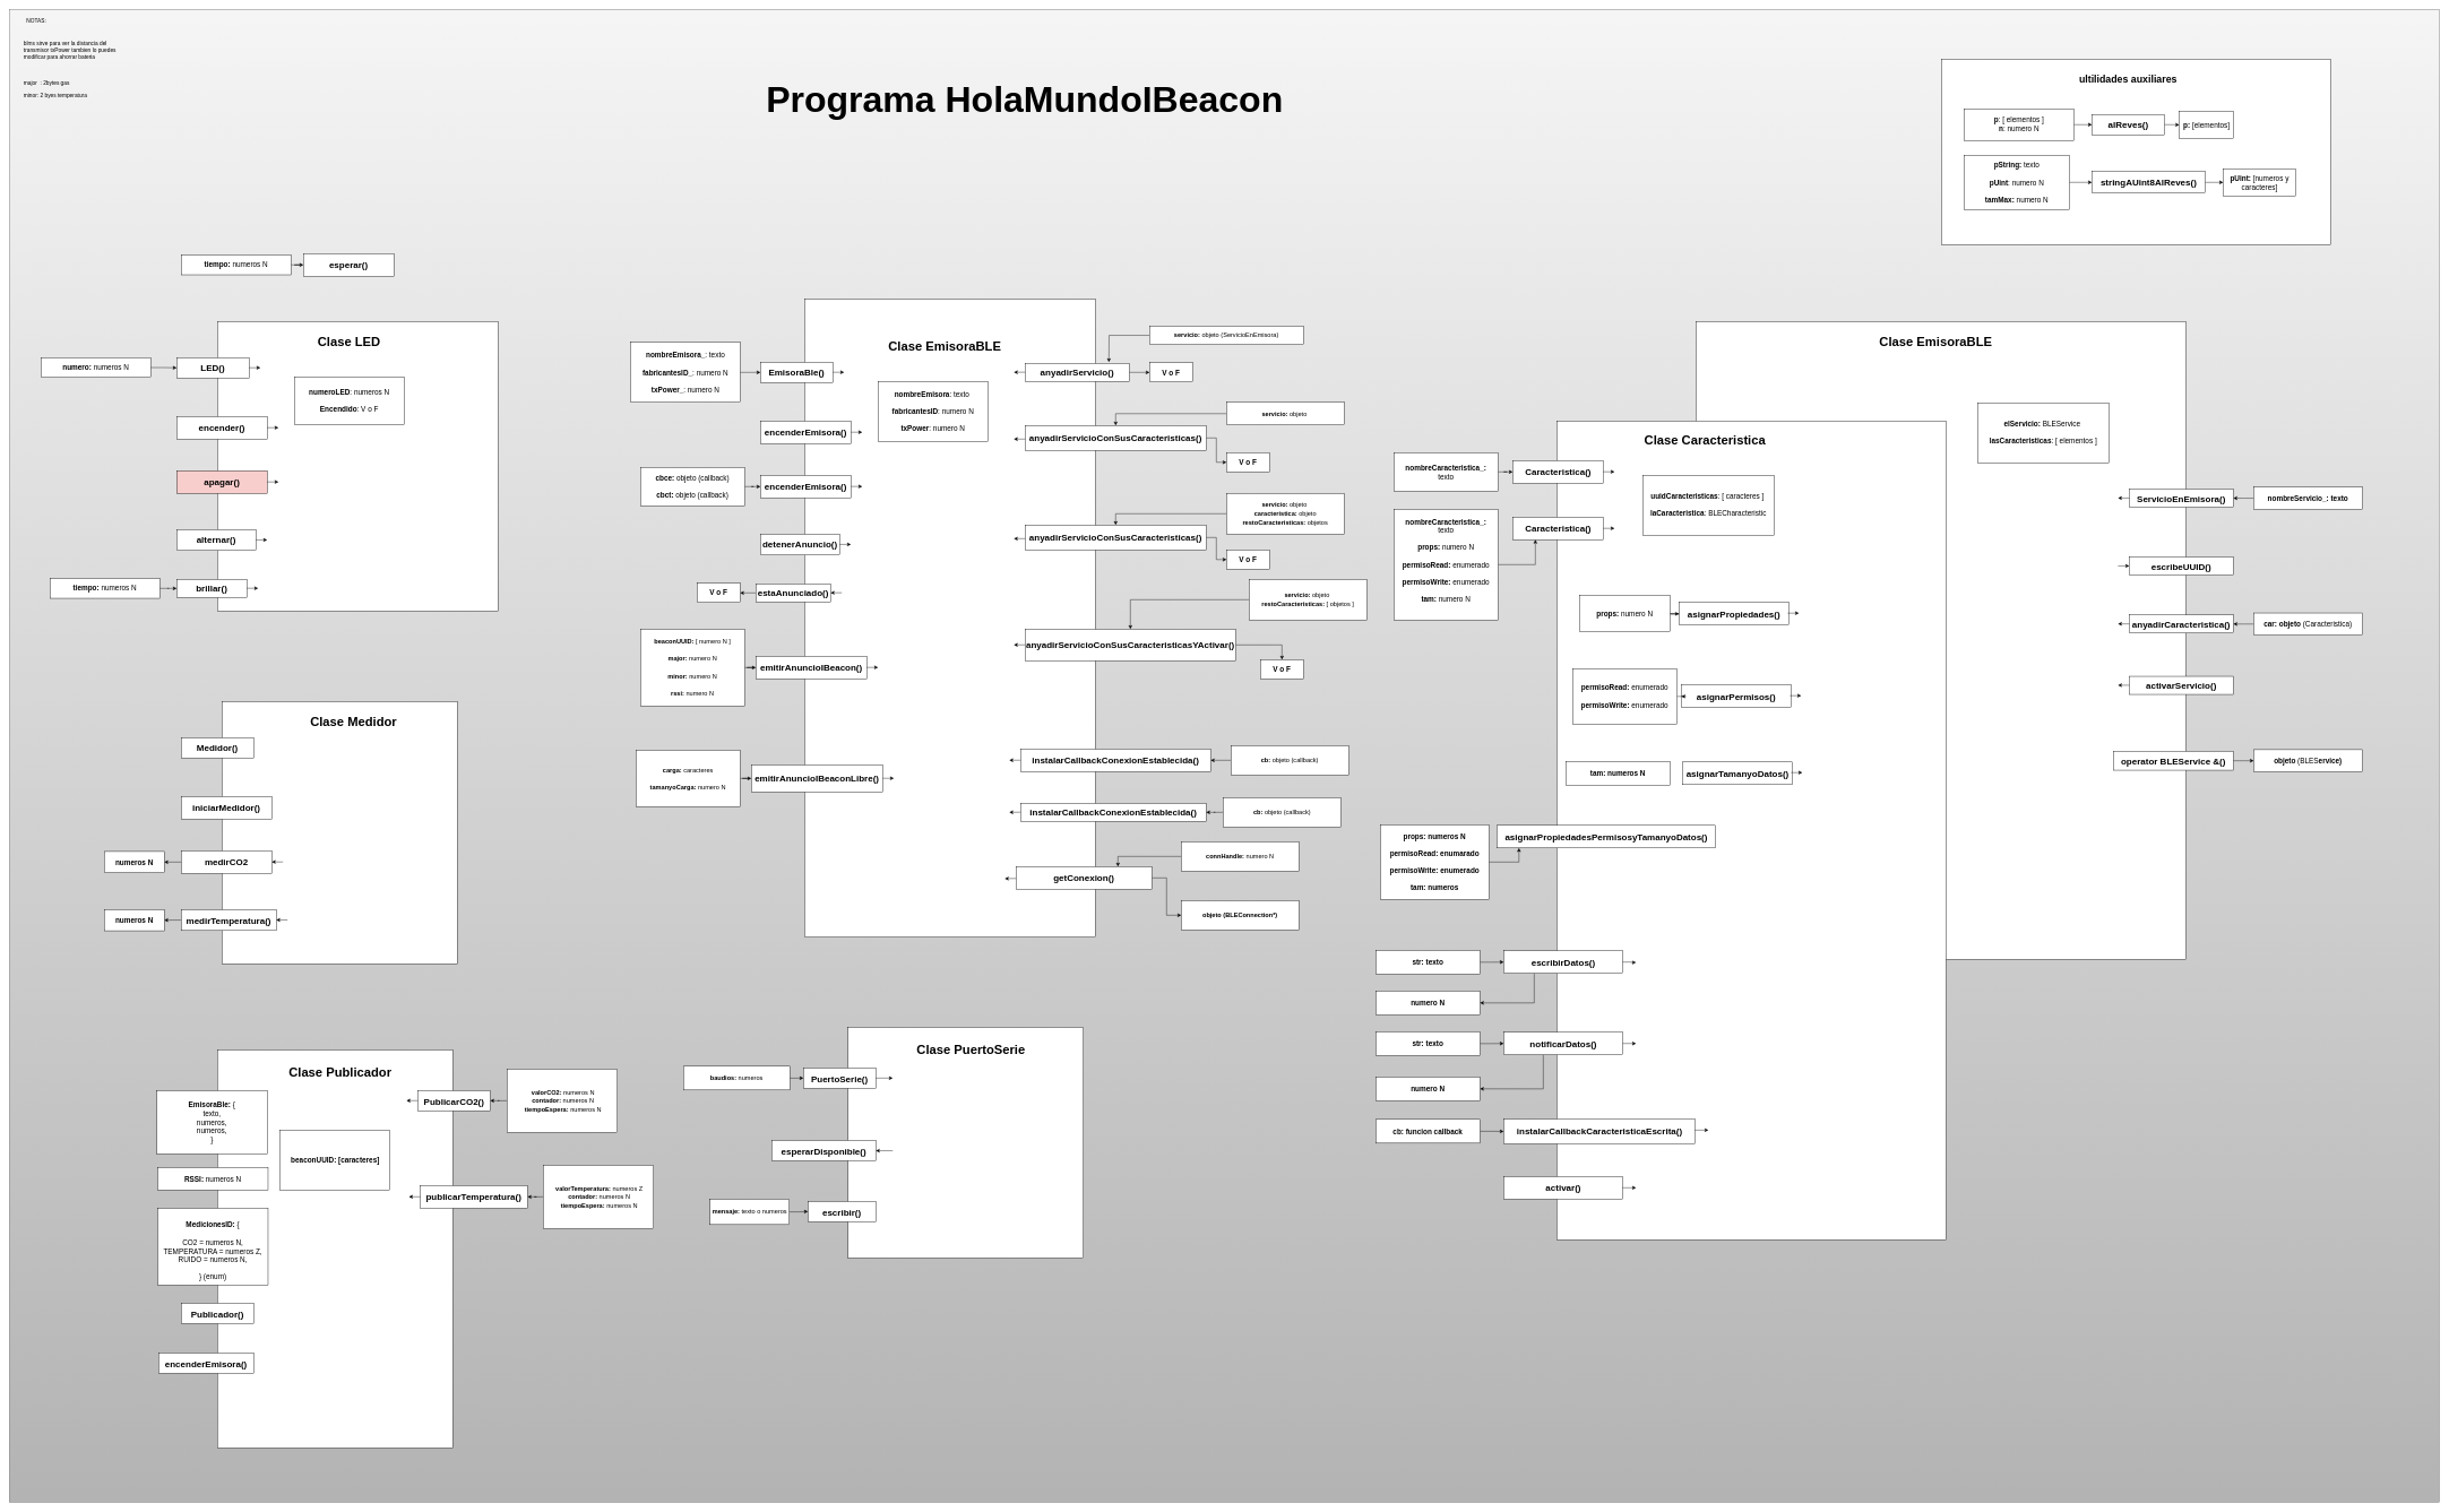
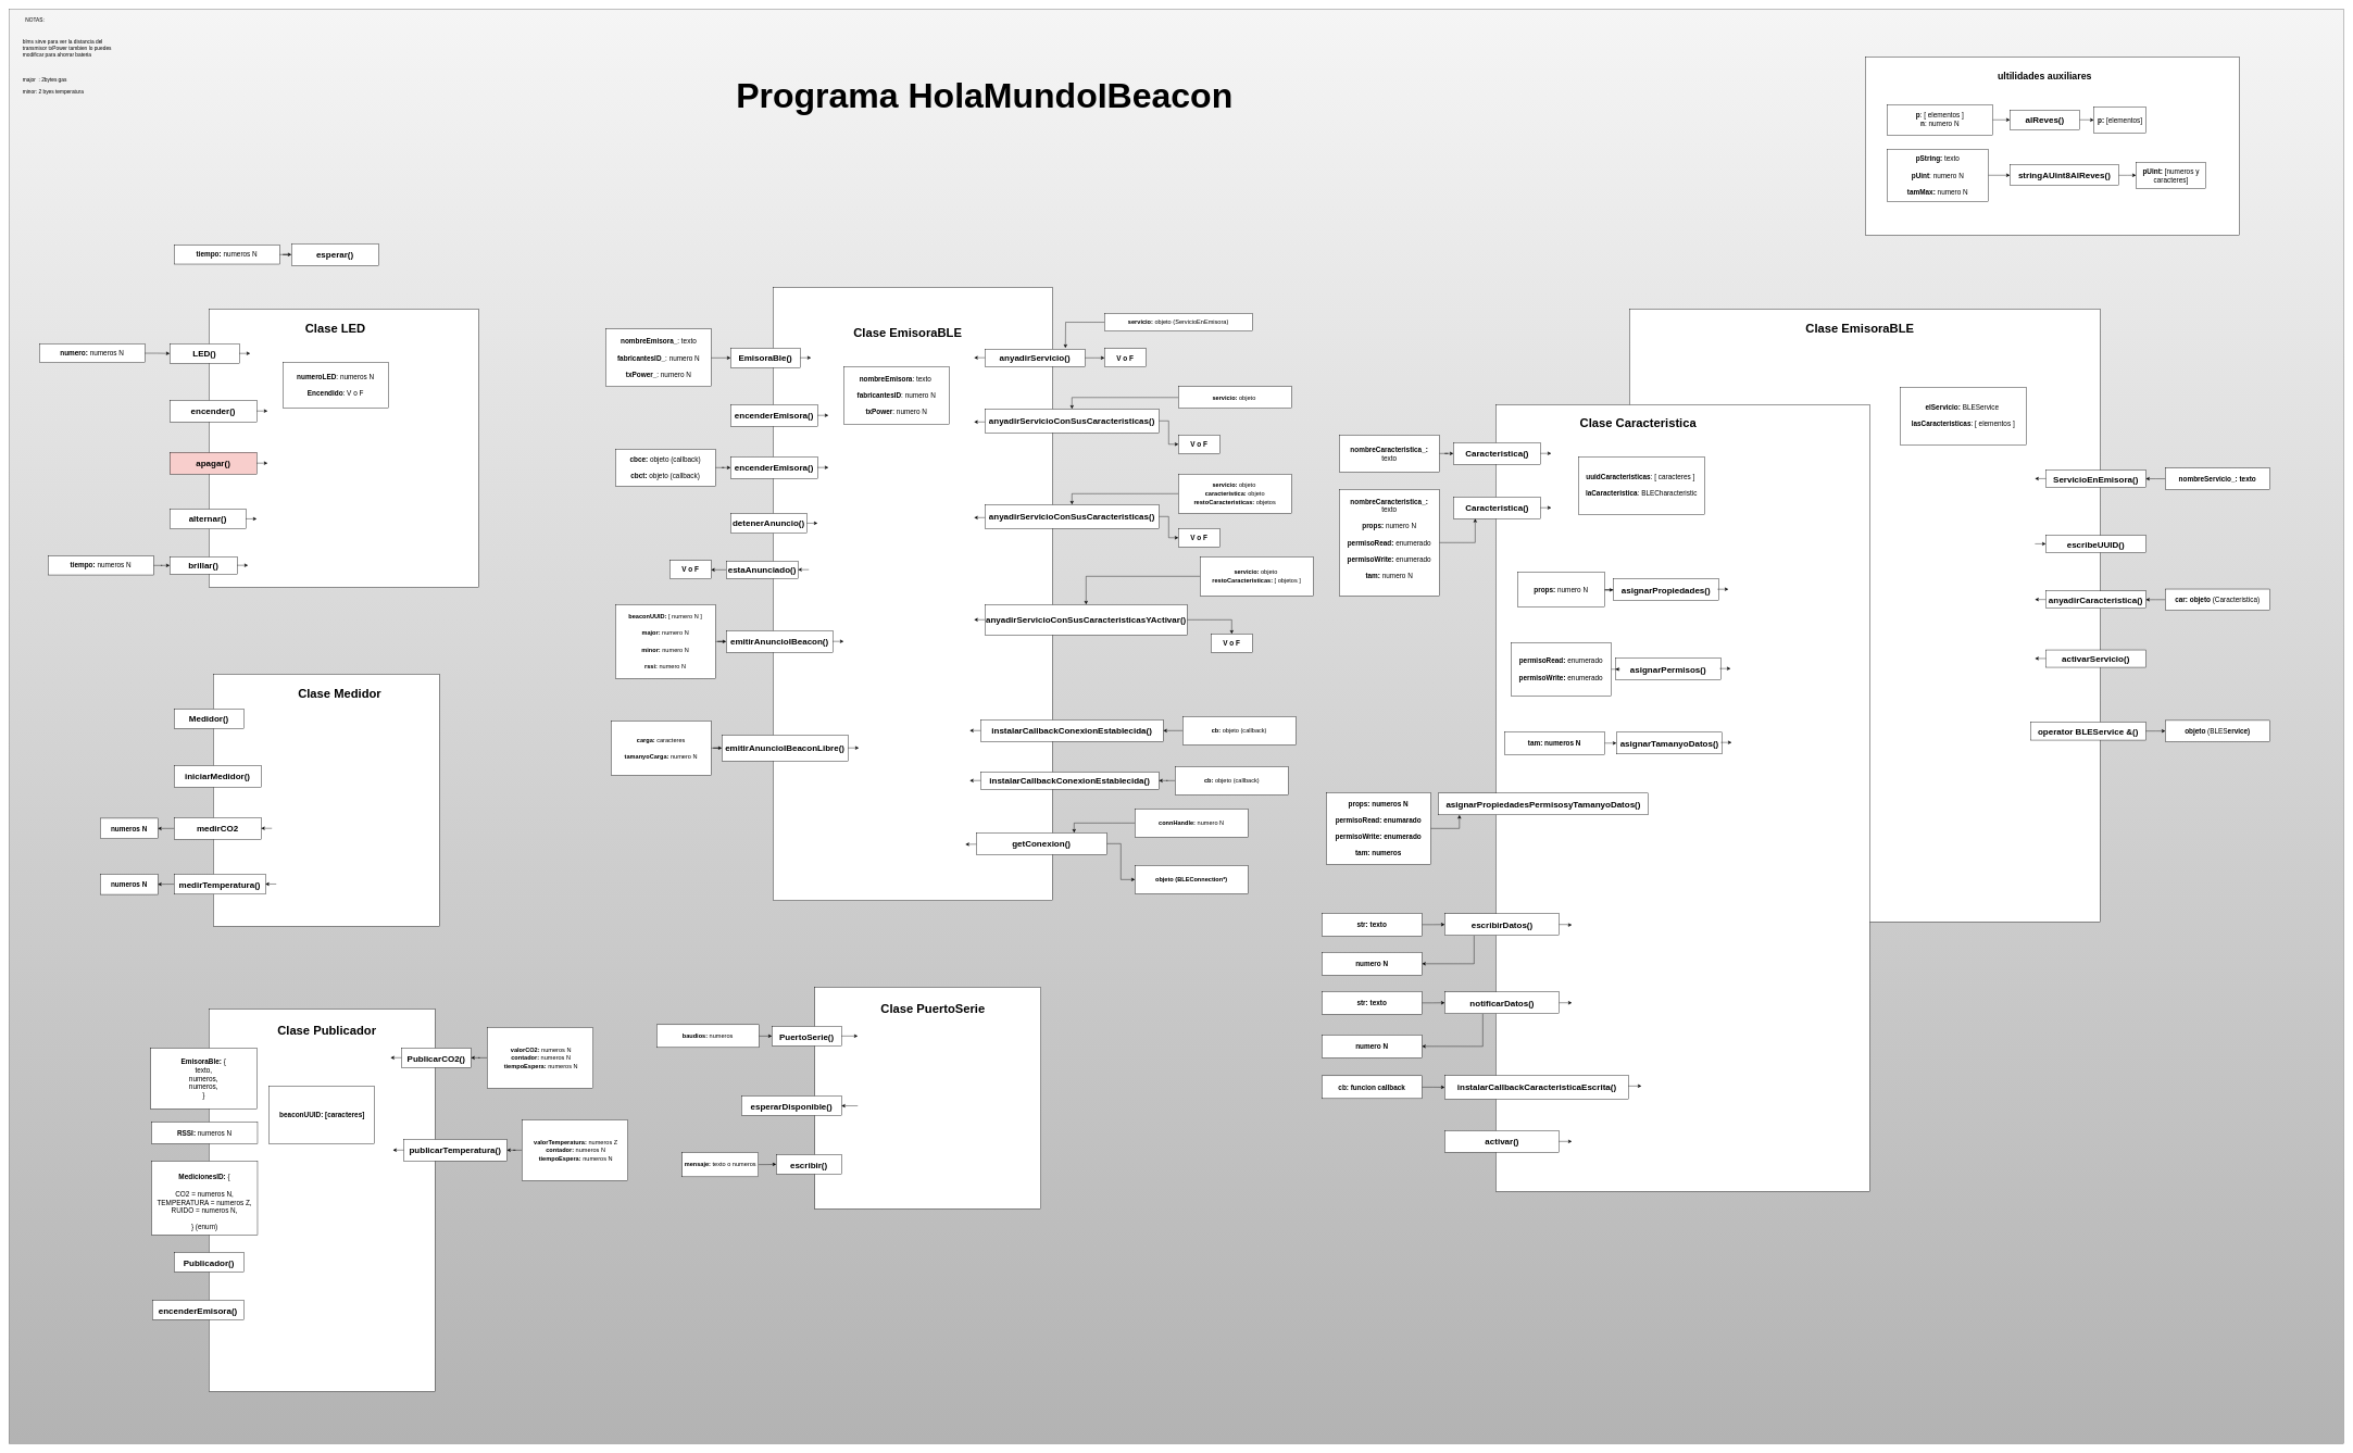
+ <mxCell id="188" style="edgeStyle=orthogonalEdgeStyle;rounded=0;orthogonalLoop=1;jettySize=auto;html=1;entryX=0;entryY=0.5;entryDx=0;entryDy=0;" parent="1" source="189" target="185" edge="1"><mxGeometry relative="1" as="geometry" /></mxCell>
